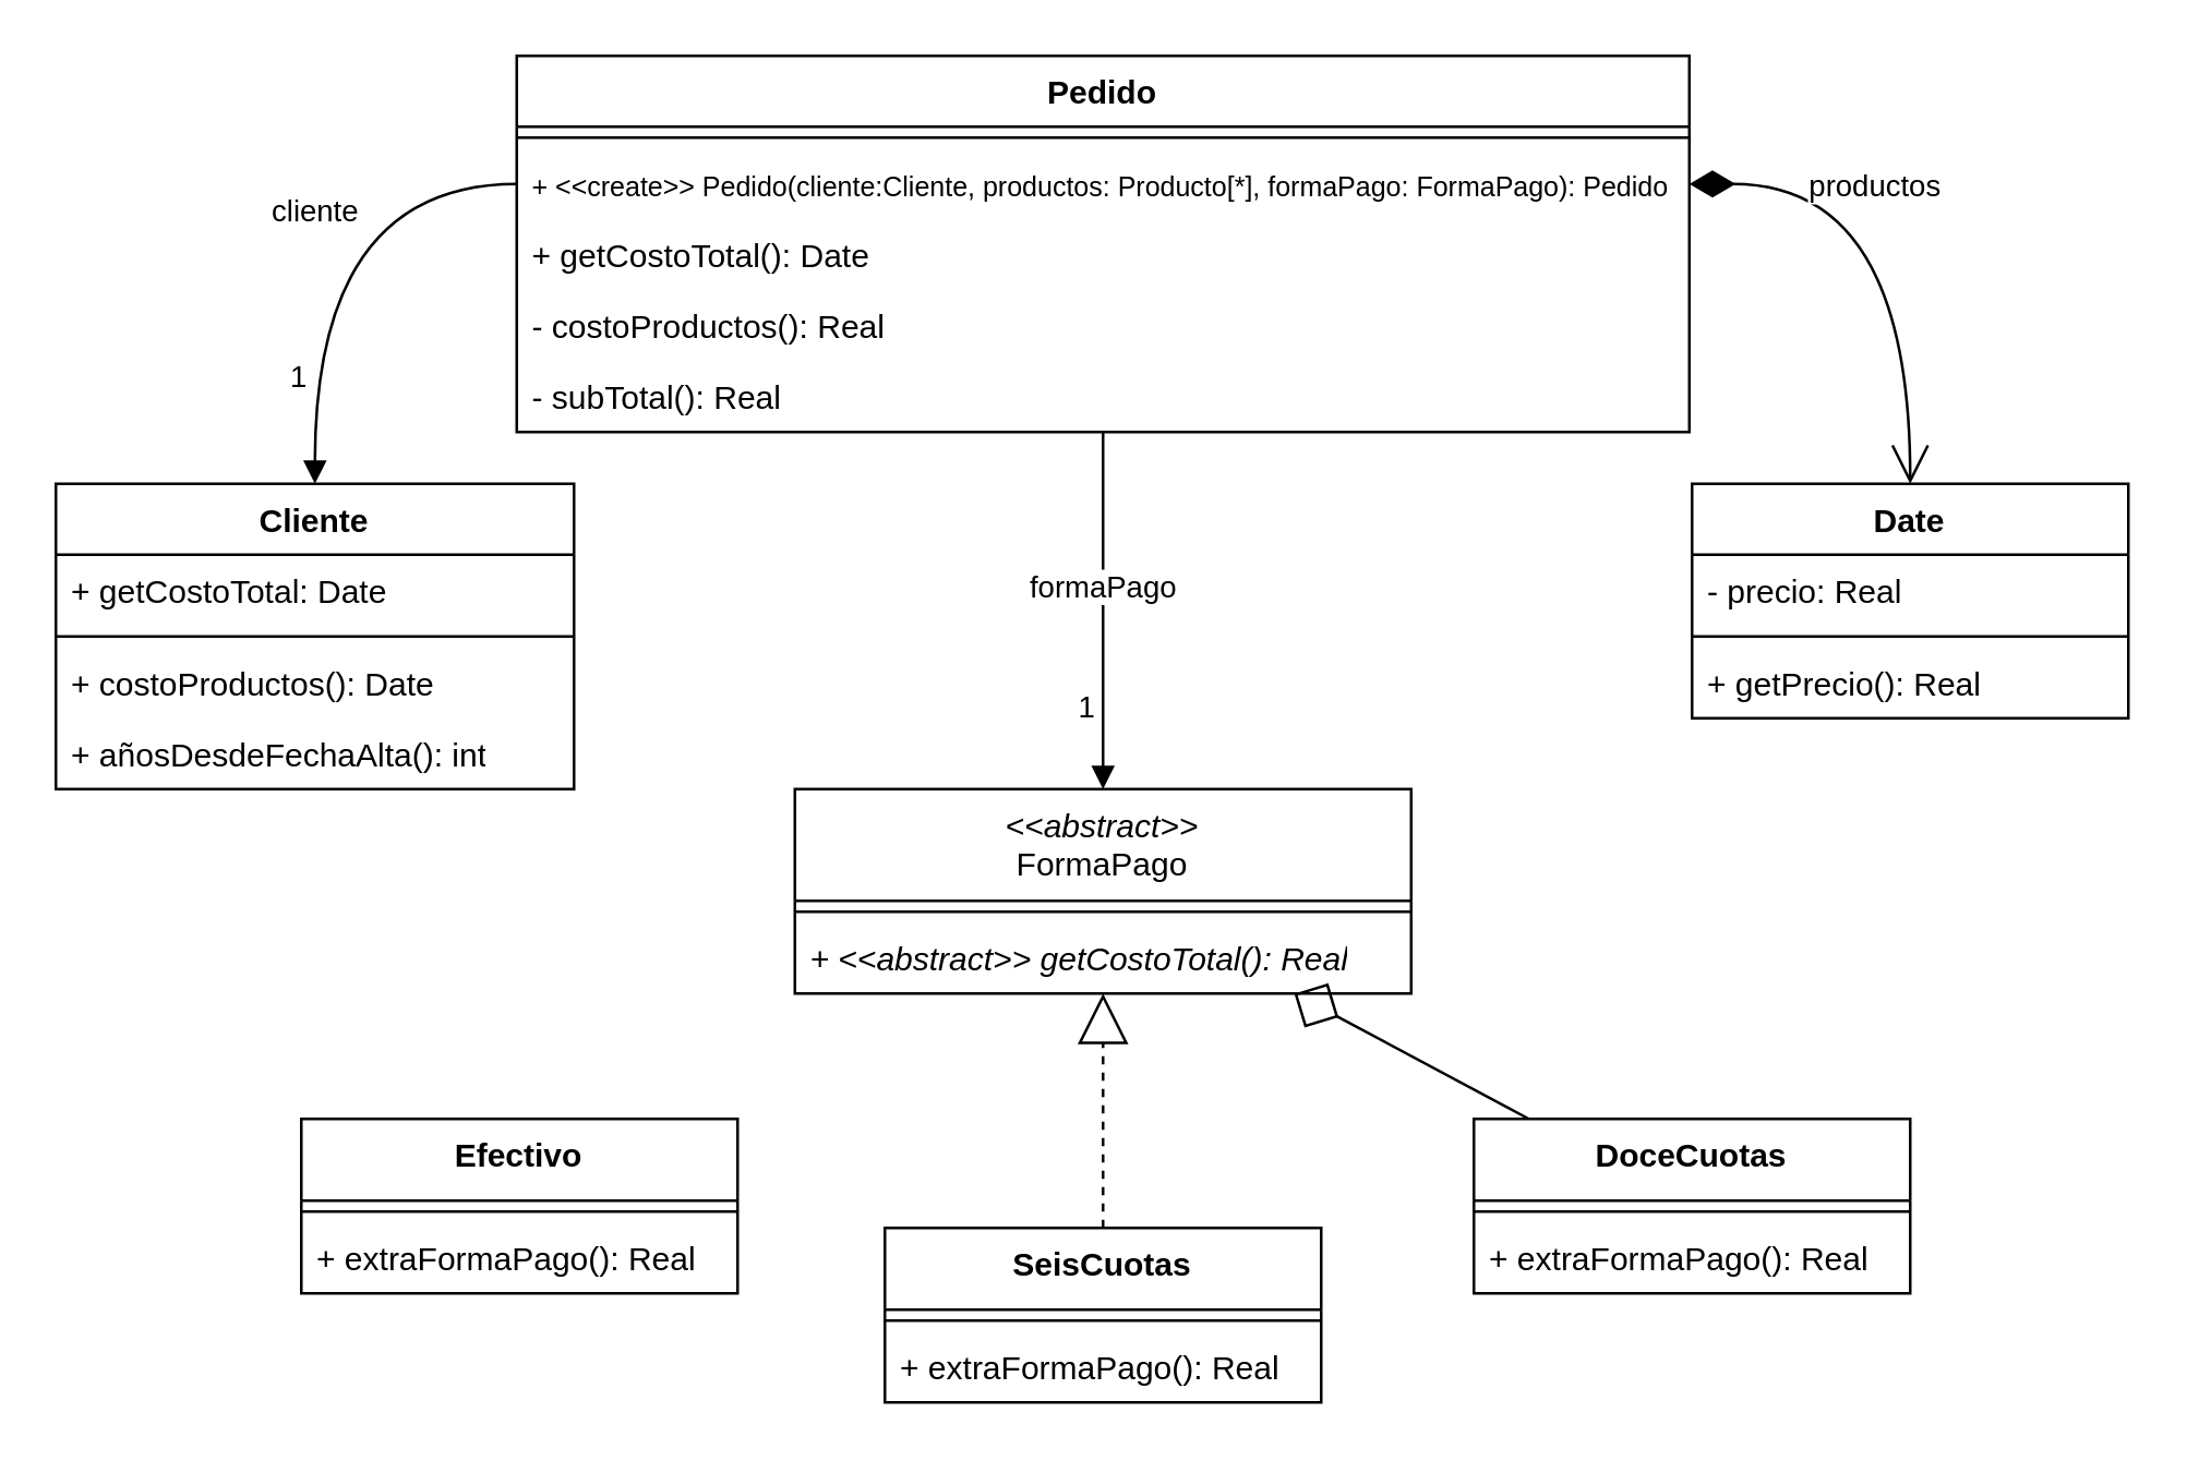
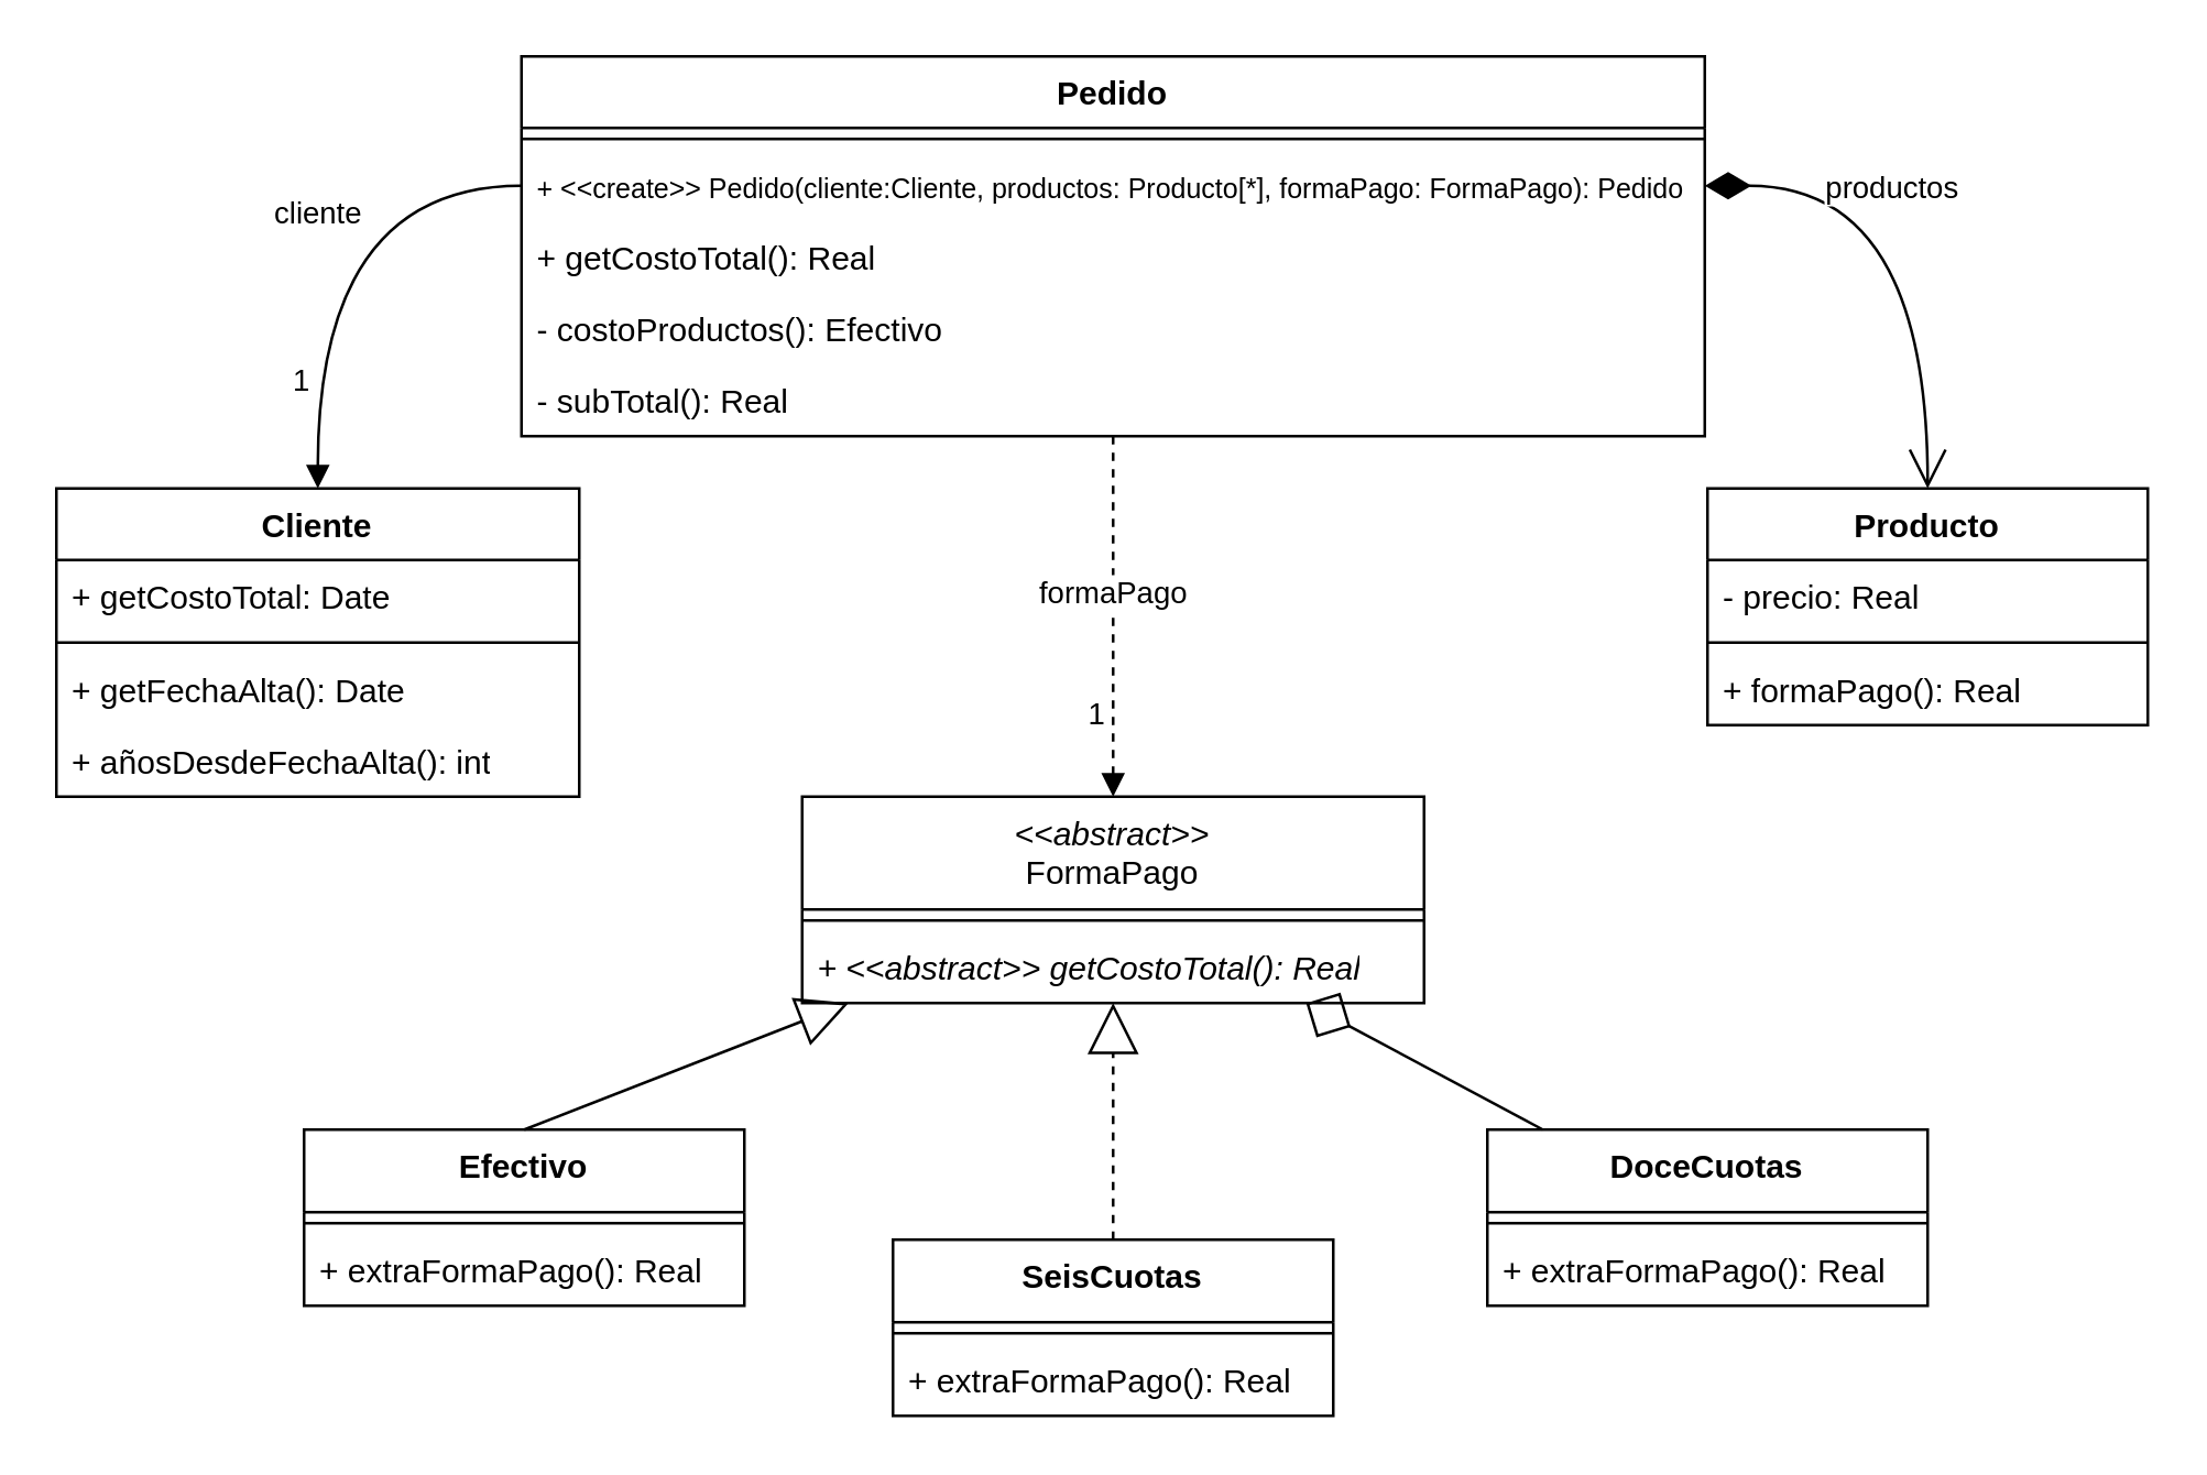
- <mxCell id="5" value="+ &lt;span&gt;getCostoTotal&lt;/span&gt;(): Date" style="text;strokeColor=none;fillColor=none;align=left;verticalAlign=top;spacingLeft=4;spacingRight=4;overflow=hidden;rotatable=0;points=[[0,0.5],[1,0.5]];portConstraint=eastwest;whiteSpace=wrap;html=1;fontStyle=0" vertex="1" parent="2"><mxGeometry y="60" width="430" height="26" as="geometry" /></mxCell>
+ <mxCell id="5" value="+ &lt;span&gt;getCostoTotal&lt;/span&gt;(): Real" style="text;strokeColor=none;fillColor=none;align=left;verticalAlign=top;spacingLeft=4;spacingRight=4;overflow=hidden;rotatable=0;points=[[0,0.5],[1,0.5]];portConstraint=eastwest;whiteSpace=wrap;html=1;fontStyle=0" vertex="1" parent="2"><mxGeometry y="60" width="430" height="26" as="geometry" /></mxCell>
- <mxCell id="6" value="&lt;span&gt;- costoProductos&lt;/span&gt;(): Real" style="text;strokeColor=none;fillColor=none;align=left;verticalAlign=top;spacingLeft=4;spacingRight=4;overflow=hidden;rotatable=0;points=[[0,0.5],[1,0.5]];portConstraint=eastwest;whiteSpace=wrap;html=1;fontStyle=0" vertex="1" parent="2"><mxGeometry y="86" width="430" height="26" as="geometry" /></mxCell>
+ <mxCell id="6" value="&lt;span&gt;- costoProductos&lt;/span&gt;(): Efectivo" style="text;strokeColor=none;fillColor=none;align=left;verticalAlign=top;spacingLeft=4;spacingRight=4;overflow=hidden;rotatable=0;points=[[0,0.5],[1,0.5]];portConstraint=eastwest;whiteSpace=wrap;html=1;fontStyle=0" vertex="1" parent="2"><mxGeometry y="86" width="430" height="26" as="geometry" /></mxCell>
- <mxCell id="13" value="Date" style="swimlane;fontStyle=1;align=center;verticalAlign=top;childLayout=stackLayout;horizontal=1;startSize=26;horizontalStack=0;resizeParent=1;resizeParentMax=0;resizeLast=0;collapsible=1;marginBottom=0;whiteSpace=wrap;html=1;" vertex="1" parent="1"><mxGeometry x="620" y="177" width="160" height="86" as="geometry" /></mxCell>
+ <mxCell id="13" value="Producto" style="swimlane;fontStyle=1;align=center;verticalAlign=top;childLayout=stackLayout;horizontal=1;startSize=26;horizontalStack=0;resizeParent=1;resizeParentMax=0;resizeLast=0;collapsible=1;marginBottom=0;whiteSpace=wrap;html=1;" vertex="1" parent="1"><mxGeometry x="620" y="177" width="160" height="86" as="geometry" /></mxCell>
- <mxCell id="36" value="formaPago" style="html=1;verticalAlign=bottom;endArrow=block;rounded=0;" edge="1" parent="1" source="2" target="17"><mxGeometry x="0.006" width="80" relative="1" as="geometry"><mxPoint x="230" y="77" as="sourcePoint" /><mxPoint x="185" y="187" as="targetPoint" /><mxPoint as="offset" /></mxGeometry></mxCell>
+ <mxCell id="36" value="formaPago" style="html=1;verticalAlign=bottom;endArrow=block;rounded=0;dashed=1;" edge="1" parent="1" source="2" target="17"><mxGeometry x="0.006" width="80" relative="1" as="geometry"><mxPoint x="230" y="77" as="sourcePoint" /><mxPoint x="185" y="187" as="targetPoint" /><mxPoint as="offset" /></mxGeometry></mxCell>
- <mxCell id="11" value="+ costoProductos(): Date" style="text;strokeColor=none;fillColor=none;align=left;verticalAlign=top;spacingLeft=4;spacingRight=4;overflow=hidden;rotatable=0;points=[[0,0.5],[1,0.5]];portConstraint=eastwest;whiteSpace=wrap;html=1;" vertex="1" parent="8"><mxGeometry y="60" width="190" height="26" as="geometry" /></mxCell>
+ <mxCell id="11" value="+ getFechaAlta(): Date" style="text;strokeColor=none;fillColor=none;align=left;verticalAlign=top;spacingLeft=4;spacingRight=4;overflow=hidden;rotatable=0;points=[[0,0.5],[1,0.5]];portConstraint=eastwest;whiteSpace=wrap;html=1;" vertex="1" parent="8"><mxGeometry y="60" width="190" height="26" as="geometry" /></mxCell>
- <mxCell id="16" value="+ getPrecio(): Real" style="text;strokeColor=none;fillColor=none;align=left;verticalAlign=top;spacingLeft=4;spacingRight=4;overflow=hidden;rotatable=0;points=[[0,0.5],[1,0.5]];portConstraint=eastwest;whiteSpace=wrap;html=1;" vertex="1" parent="13"><mxGeometry y="60" width="160" height="26" as="geometry" /></mxCell>
+ <mxCell id="16" value="+ formaPago(): Real" style="text;strokeColor=none;fillColor=none;align=left;verticalAlign=top;spacingLeft=4;spacingRight=4;overflow=hidden;rotatable=0;points=[[0,0.5],[1,0.5]];portConstraint=eastwest;whiteSpace=wrap;html=1;" vertex="1" parent="13"><mxGeometry y="60" width="160" height="26" as="geometry" /></mxCell>
+ <mxCell id="29" value="" style="endArrow=block;endSize=16;endFill=0;html=1;rounded=0;exitX=0.5;exitY=0;exitDx=0;exitDy=0;" edge="1" parent="1" source="23" target="17"><mxGeometry width="160" relative="1" as="geometry"><mxPoint x="450" y="270" as="sourcePoint" /><mxPoint x="610" y="270" as="targetPoint" /></mxGeometry></mxCell>
